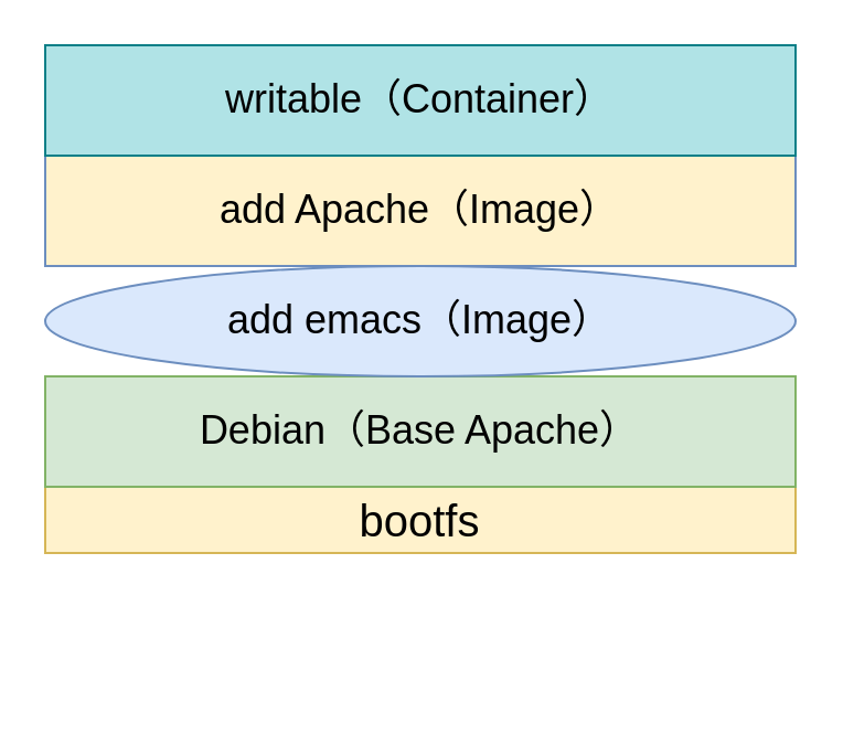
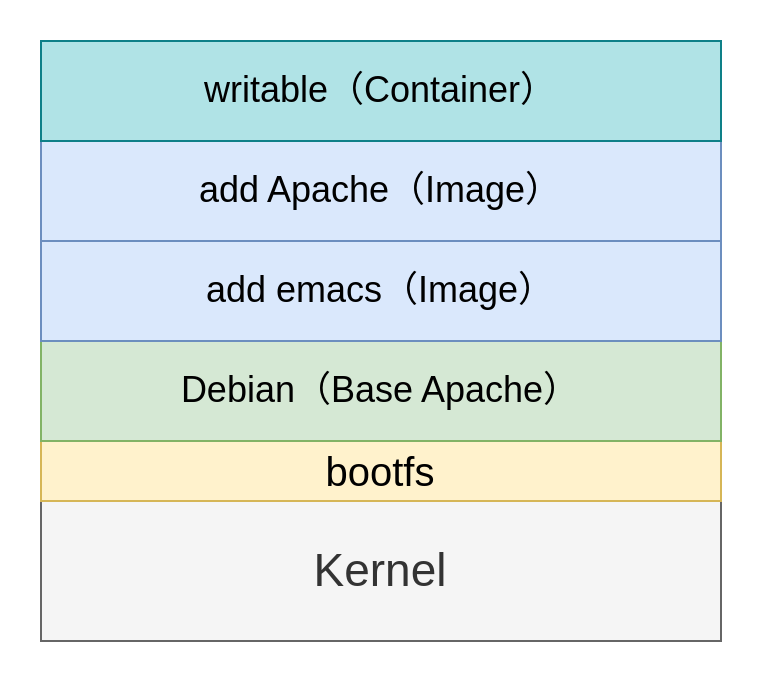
- <mxCell id="6" value="&lt;font style=&quot;font-size: 18px;&quot;&gt;add Apache（Image）&lt;/font&gt;" style="rounded=0;whiteSpace=wrap;html=1;fillColor=#fff2cc;strokeColor=#6c8ebf;" vertex="1" parent="1"><mxGeometry x="20" y="70" width="340" height="50" as="geometry" /></mxCell>
+ <mxCell id="6" value="&lt;font style=&quot;font-size: 18px;&quot;&gt;add Apache（Image）&lt;/font&gt;" style="rounded=0;whiteSpace=wrap;html=1;fillColor=#dae8fc;strokeColor=#6c8ebf;" vertex="1" parent="1"><mxGeometry x="20" y="70" width="340" height="50" as="geometry" /></mxCell>
- <mxCell id="5" value="&lt;font style=&quot;font-size: 18px;&quot;&gt;add emacs（Image）&lt;/font&gt;" style="ellipse;whiteSpace=wrap;html=1;fillColor=#dae8fc;strokeColor=#6c8ebf;" vertex="1" parent="1"><mxGeometry x="20" y="120" width="340" height="50" as="geometry" /></mxCell>
+ <mxCell id="5" value="&lt;font style=&quot;font-size: 18px;&quot;&gt;add emacs（Image）&lt;/font&gt;" style="rounded=0;whiteSpace=wrap;html=1;fillColor=#dae8fc;strokeColor=#6c8ebf;" vertex="1" parent="1"><mxGeometry x="20" y="120" width="340" height="50" as="geometry" /></mxCell>
+ <mxCell id="2" value="&lt;font style=&quot;font-size: 23px;&quot;&gt;Kernel&lt;/font&gt;" style="rounded=0;whiteSpace=wrap;html=1;fillColor=#f5f5f5;fontColor=#333333;strokeColor=#666666;" vertex="1" parent="1"><mxGeometry x="20" y="250" width="340" height="70" as="geometry" /></mxCell>
